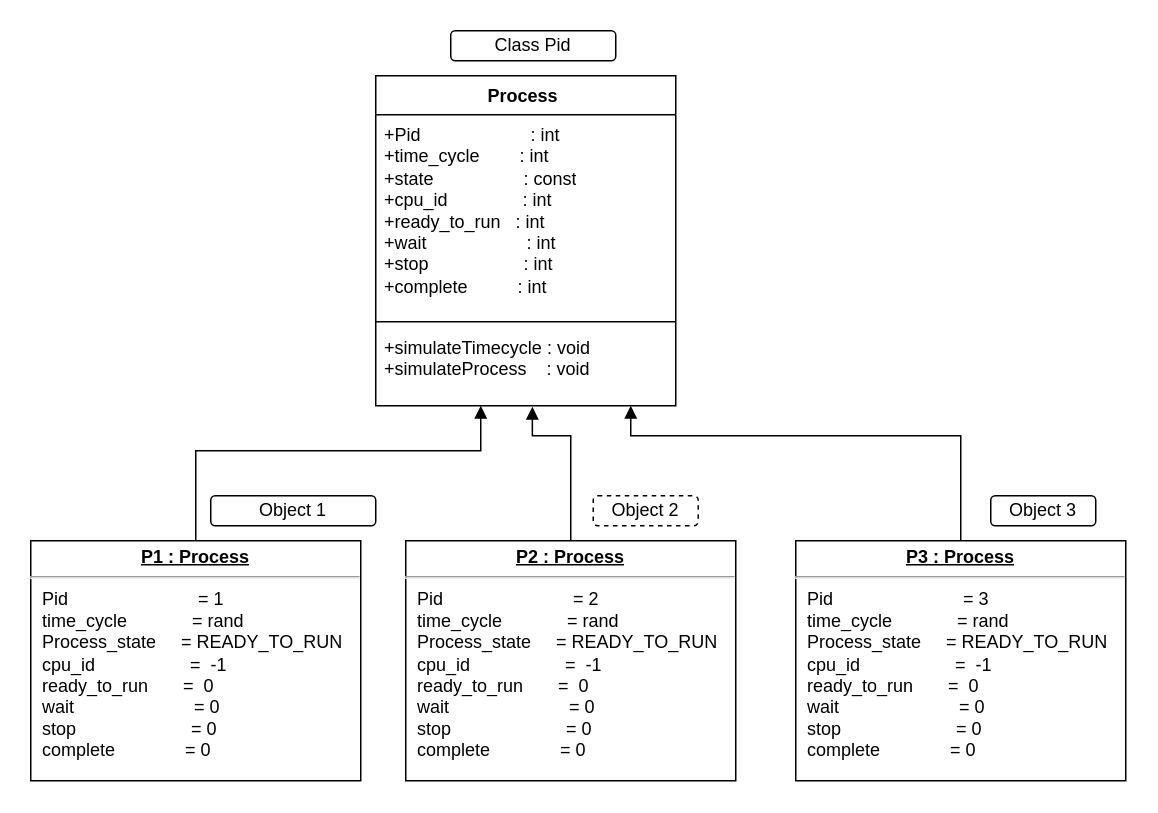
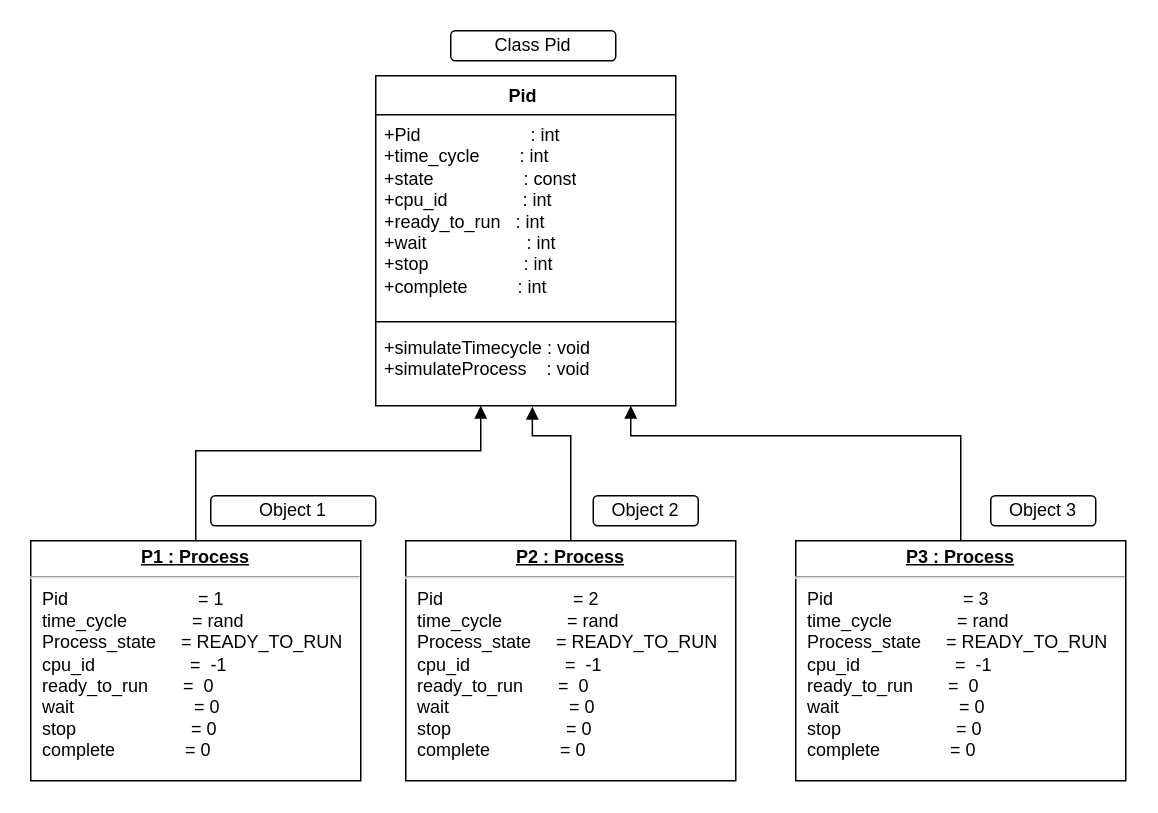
- <mxCell id="2" value="Process&amp;nbsp;" style="swimlane;fontStyle=1;align=center;verticalAlign=top;childLayout=stackLayout;horizontal=1;startSize=26;horizontalStack=0;resizeParent=1;resizeParentMax=0;resizeLast=0;collapsible=1;marginBottom=0;whiteSpace=wrap;html=1;" parent="1" vertex="1"><mxGeometry x="250" y="50" width="200" height="220" as="geometry" /></mxCell>
+ <mxCell id="2" value="Pid&amp;nbsp;" style="swimlane;fontStyle=1;align=center;verticalAlign=top;childLayout=stackLayout;horizontal=1;startSize=26;horizontalStack=0;resizeParent=1;resizeParentMax=0;resizeLast=0;collapsible=1;marginBottom=0;whiteSpace=wrap;html=1;" parent="1" vertex="1"><mxGeometry x="250" y="50" width="200" height="220" as="geometry" /></mxCell>
- <mxCell id="15" value="Object 2" style="rounded=1;whiteSpace=wrap;html=1;dashed=1;" parent="1" vertex="1"><mxGeometry x="395" y="330" width="70" height="20" as="geometry" /></mxCell>
+ <mxCell id="15" value="Object 2" style="rounded=1;whiteSpace=wrap;html=1;" parent="1" vertex="1"><mxGeometry x="395" y="330" width="70" height="20" as="geometry" /></mxCell>
